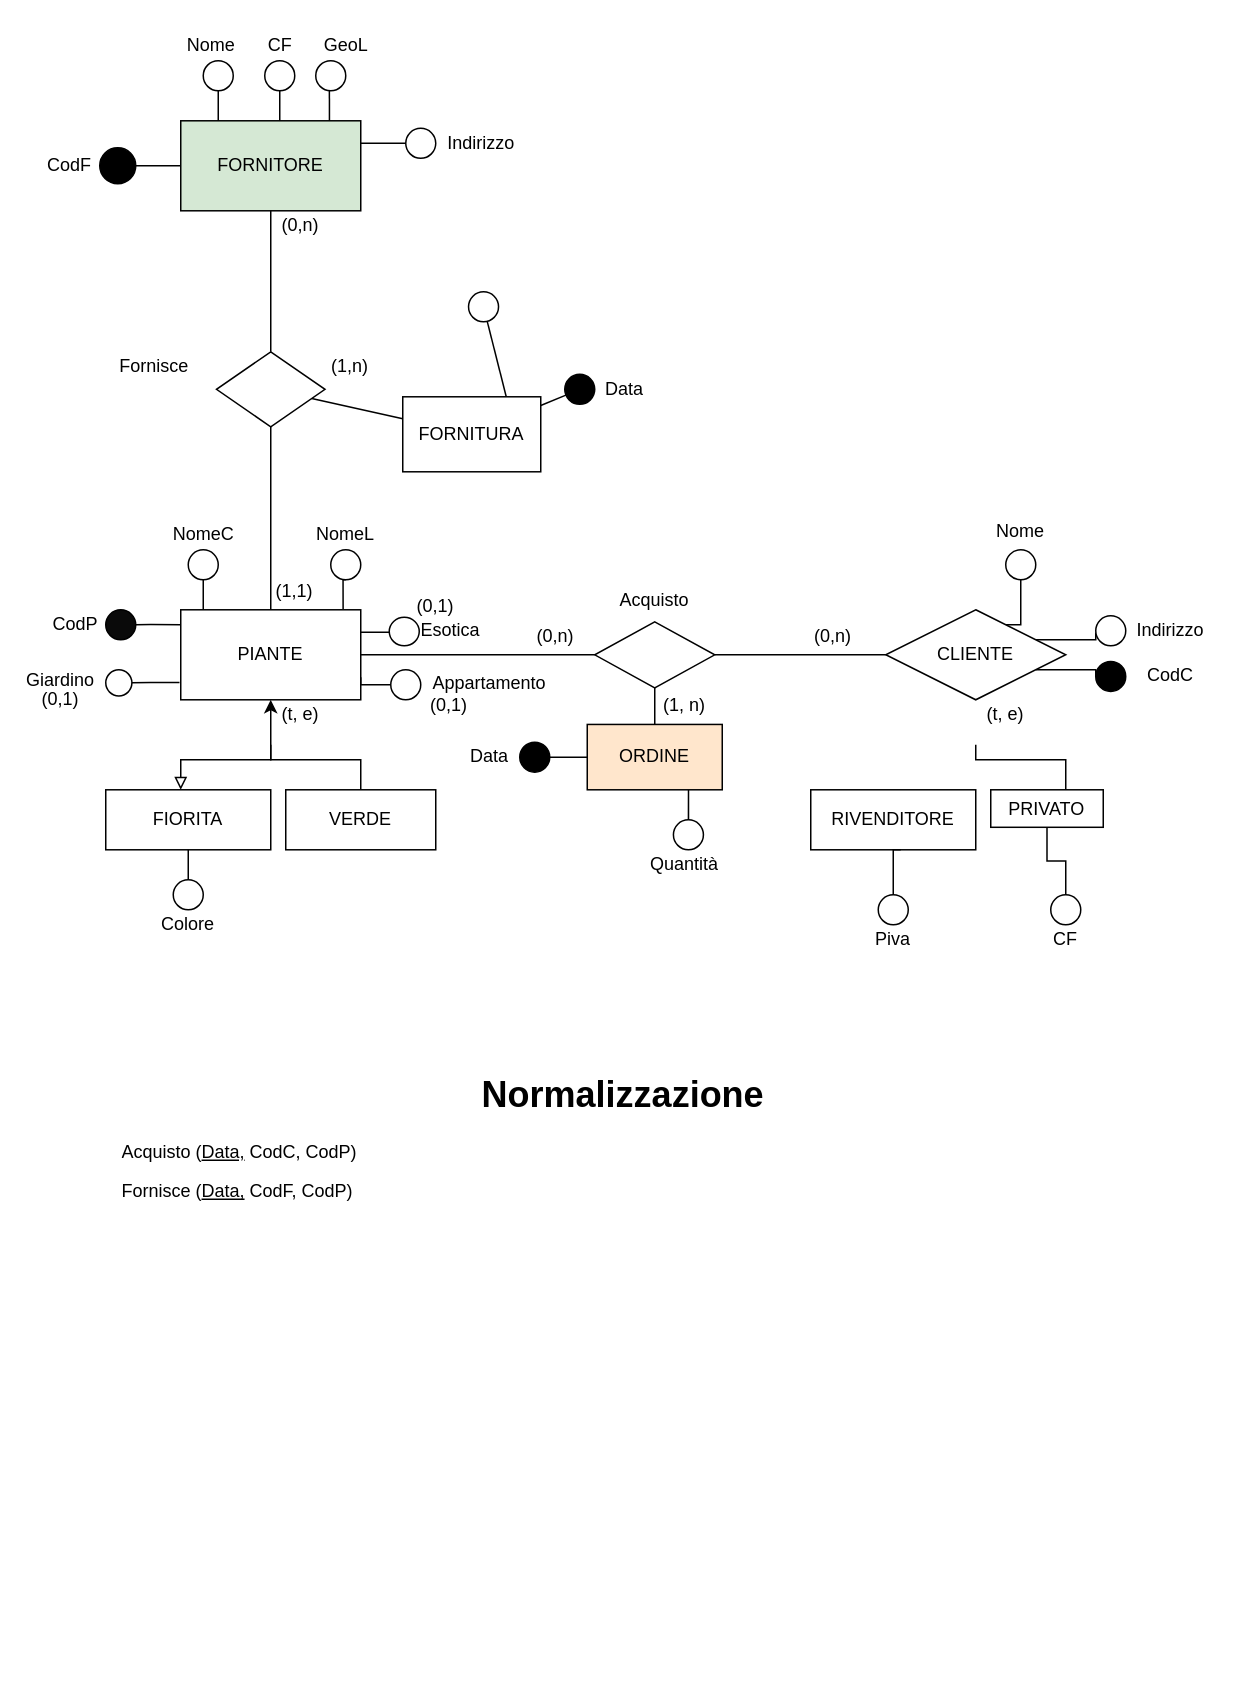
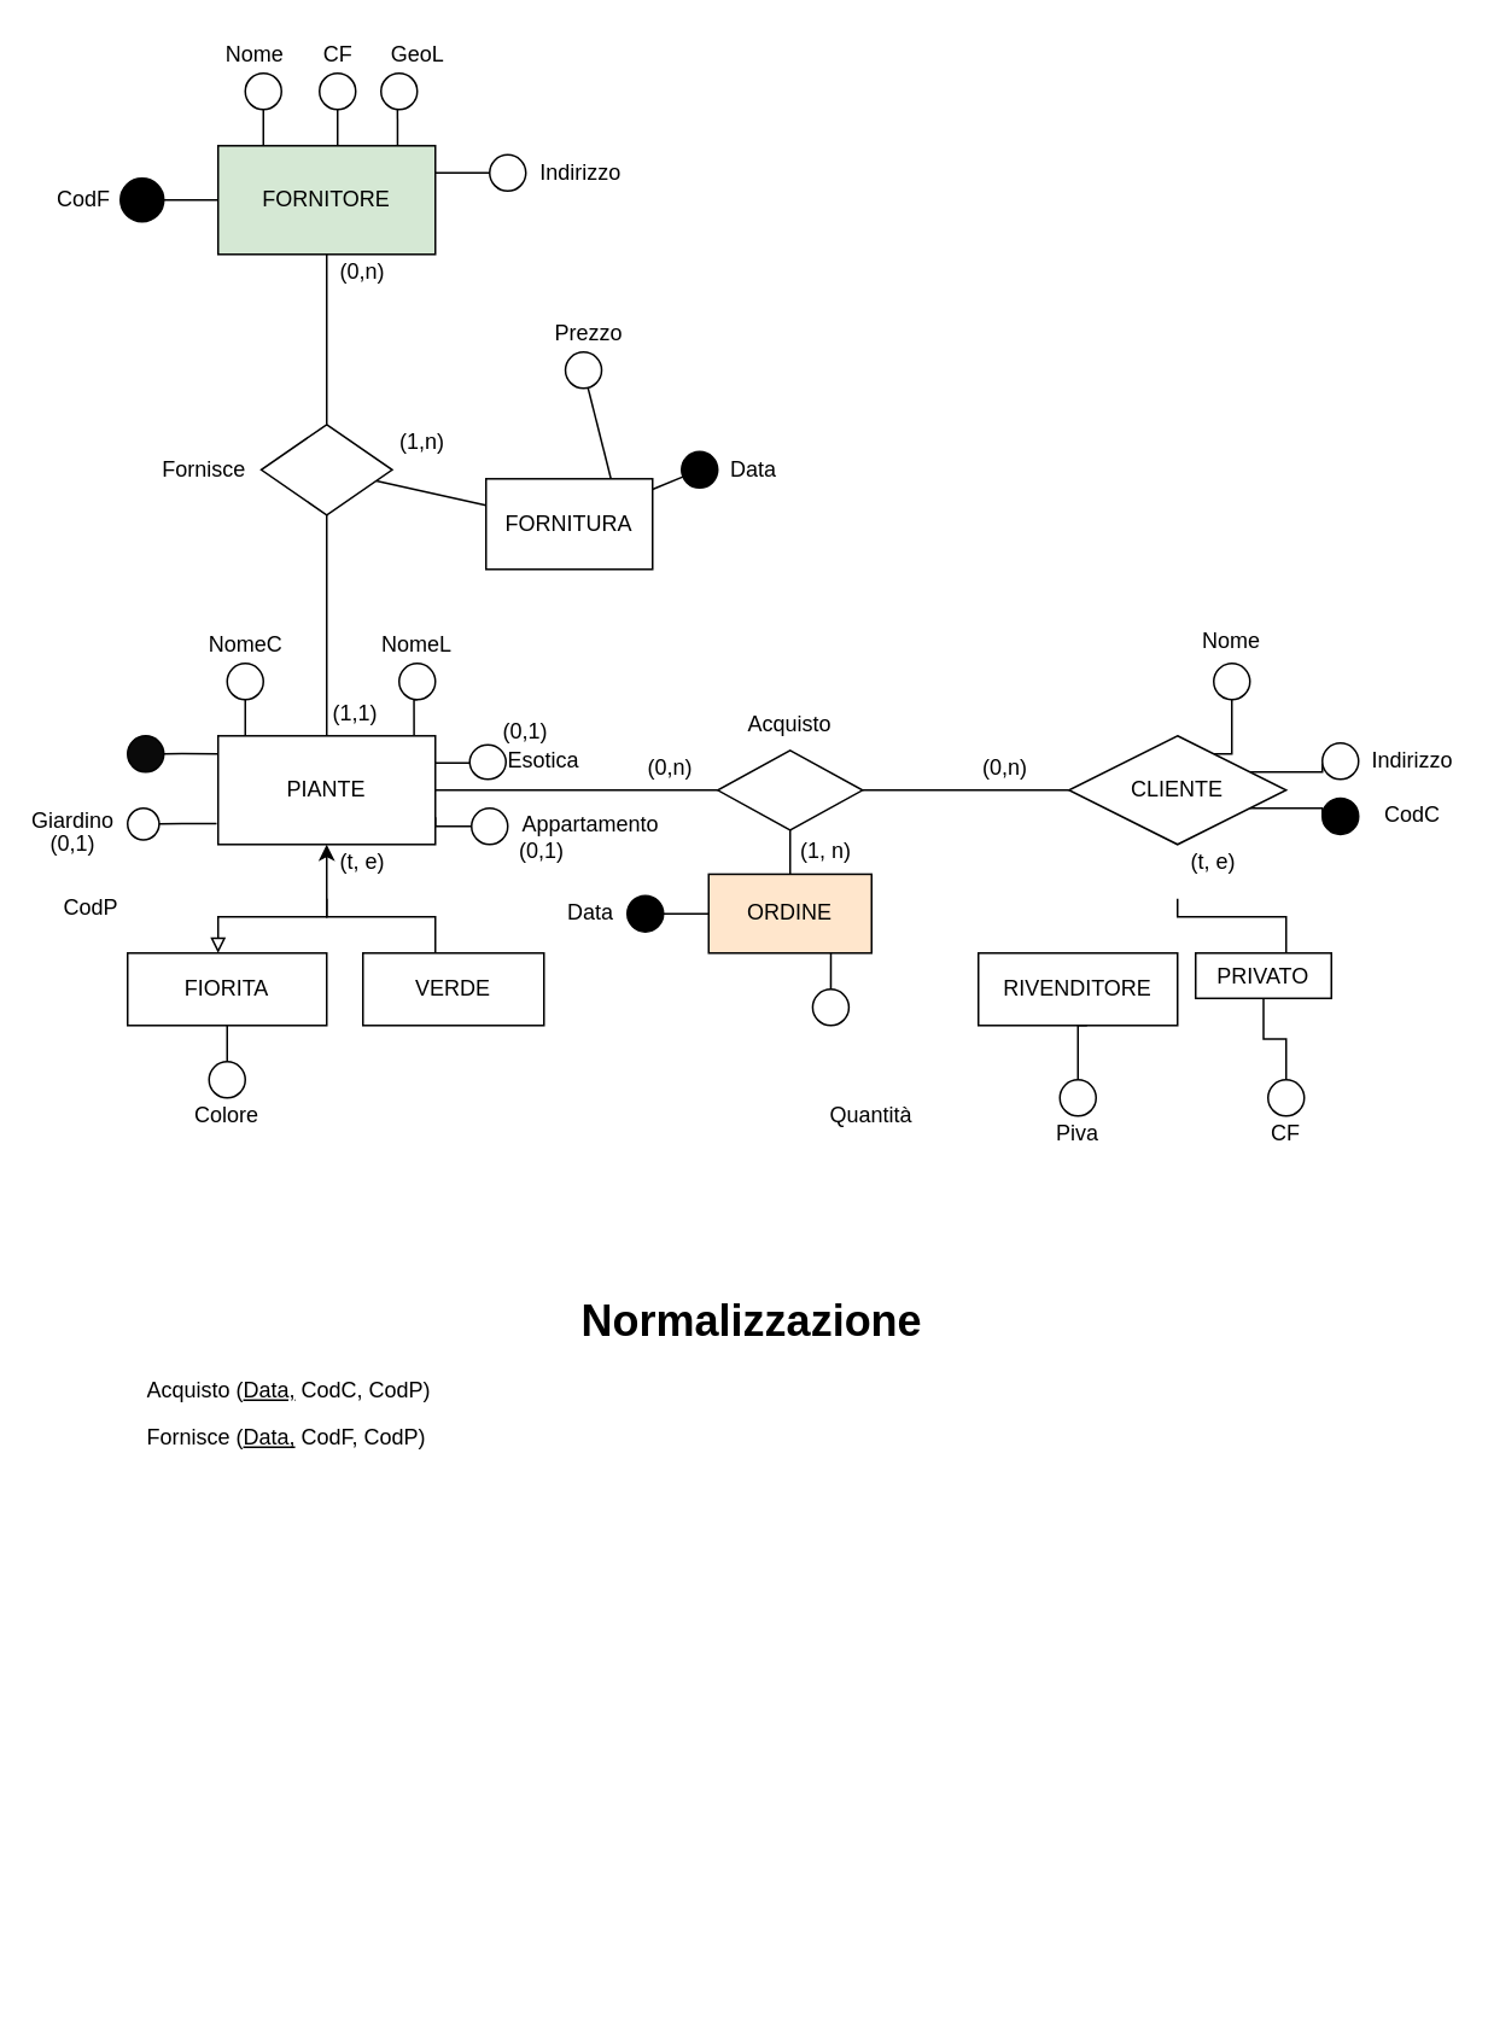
+ <mxCell id="89" value="Prezzo" style="text;html=1;strokeColor=none;fillColor=none;align=center;verticalAlign=middle;whiteSpace=wrap;rounded=0;" vertex="1" parent="1"><mxGeometry x="305" y="174.03" width="40" height="20" as="geometry" /></mxCell>
- <mxCell id="84" value="Fornisce" style="text;html=1;align=center;verticalAlign=middle;resizable=0;points=[];autosize=1;strokeColor=none;" vertex="1" parent="1"><mxGeometry x="72.43" y="234.03" width="60" height="20" as="geometry" /></mxCell>
+ <mxCell id="84" value="Fornisce" style="text;html=1;align=center;verticalAlign=middle;resizable=0;points=[];autosize=1;strokeColor=none;" vertex="1" parent="1"><mxGeometry x="82.43" y="249.03" width="60" height="20" as="geometry" /></mxCell>
- <mxCell id="13" value="CodP" style="text;html=1;strokeColor=none;fillColor=none;align=center;verticalAlign=middle;whiteSpace=wrap;rounded=0;" vertex="1" parent="1"><mxGeometry x="30" y="406.03" width="40" height="20" as="geometry" /></mxCell>
+ <mxCell id="13" value="CodP" style="text;html=1;strokeColor=none;fillColor=none;align=center;verticalAlign=middle;whiteSpace=wrap;rounded=0;" vertex="1" parent="1"><mxGeometry x="30" y="491.03" width="40" height="20" as="geometry" /></mxCell>
- <mxCell id="17" value="VERDE" style="rounded=0;whiteSpace=wrap;html=1;" vertex="1" parent="1"><mxGeometry x="190" y="526.03" width="100" height="40" as="geometry" /></mxCell>
+ <mxCell id="17" value="VERDE" style="rounded=0;whiteSpace=wrap;html=1;" vertex="1" parent="1"><mxGeometry x="200" y="526.03" width="100" height="40" as="geometry" /></mxCell>
- <mxCell id="83" value="Quantità" style="text;html=1;strokeColor=none;fillColor=none;align=center;verticalAlign=middle;whiteSpace=wrap;rounded=0;" vertex="1" parent="1"><mxGeometry x="436" y="566.03" width="40" height="20" as="geometry" /></mxCell>
+ <mxCell id="83" value="Quantità" style="text;html=1;strokeColor=none;fillColor=none;align=center;verticalAlign=middle;whiteSpace=wrap;rounded=0;" vertex="1" parent="1"><mxGeometry x="461" y="606.03" width="40" height="20" as="geometry" /></mxCell>
